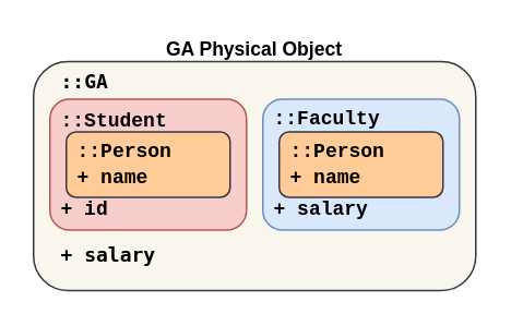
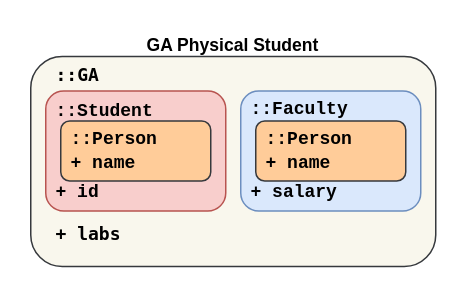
- <mxCell id="3" value="&lt;h3&gt;&lt;font face=&quot;Helvetica&quot;&gt;GA Physical Object&lt;/font&gt;&lt;/h3&gt;" style="text;html=1;strokeColor=none;fillColor=none;align=center;verticalAlign=middle;whiteSpace=wrap;rounded=0;labelBackgroundColor=none;labelBorderColor=none;fontFamily=Courier New;fontSize=10;" parent="1" vertex="1"><mxGeometry x="20" y="20" width="270" height="20" as="geometry" /></mxCell>
+ <mxCell id="3" value="&lt;h3&gt;&lt;font face=&quot;Helvetica&quot;&gt;GA Physical Student&lt;/font&gt;&lt;/h3&gt;" style="text;html=1;strokeColor=none;fillColor=none;align=center;verticalAlign=middle;whiteSpace=wrap;rounded=0;labelBackgroundColor=none;labelBorderColor=none;fontFamily=Courier New;fontSize=10;" parent="1" vertex="1"><mxGeometry x="20" y="20" width="270" height="20" as="geometry" /></mxCell>
- <mxCell id="2" value="&lt;p style=&quot;line-height: 0.9;&quot;&gt;&lt;/p&gt;&lt;pre&gt;&lt;b&gt;::GA&lt;/b&gt;&lt;/pre&gt;&lt;pre&gt;&lt;b&gt;&lt;br&gt;&lt;/b&gt;&lt;/pre&gt;&lt;pre&gt;&lt;b&gt;&lt;br&gt;&lt;/b&gt;&lt;/pre&gt;&lt;pre&gt;&lt;b&gt;&lt;br&gt;&lt;/b&gt;&lt;/pre&gt;&lt;pre&gt;&lt;b&gt;+ salary&lt;/b&gt;&lt;/pre&gt;&lt;p&gt;&lt;/p&gt;" style="rounded=1;html=1;align=left;labelPosition=center;verticalLabelPosition=middle;verticalAlign=bottom;spacingLeft=15;spacingTop=76;fillColor=#f9f7ed;strokeColor=#36393d;" parent="1" vertex="1"><mxGeometry x="20" y="37" width="270" height="140" as="geometry" /></mxCell>
+ <mxCell id="2" value="&lt;p style=&quot;line-height: 0.9;&quot;&gt;&lt;/p&gt;&lt;pre&gt;&lt;b&gt;::GA&lt;/b&gt;&lt;/pre&gt;&lt;pre&gt;&lt;b&gt;&lt;br&gt;&lt;/b&gt;&lt;/pre&gt;&lt;pre&gt;&lt;b&gt;&lt;br&gt;&lt;/b&gt;&lt;/pre&gt;&lt;pre&gt;&lt;b&gt;&lt;br&gt;&lt;/b&gt;&lt;/pre&gt;&lt;pre&gt;&lt;b&gt;+ labs&lt;/b&gt;&lt;/pre&gt;&lt;p&gt;&lt;/p&gt;" style="rounded=1;html=1;align=left;labelPosition=center;verticalLabelPosition=middle;verticalAlign=bottom;spacingLeft=15;spacingTop=76;fillColor=#f9f7ed;strokeColor=#36393d;" parent="1" vertex="1"><mxGeometry x="20" y="37" width="270" height="140" as="geometry" /></mxCell>
